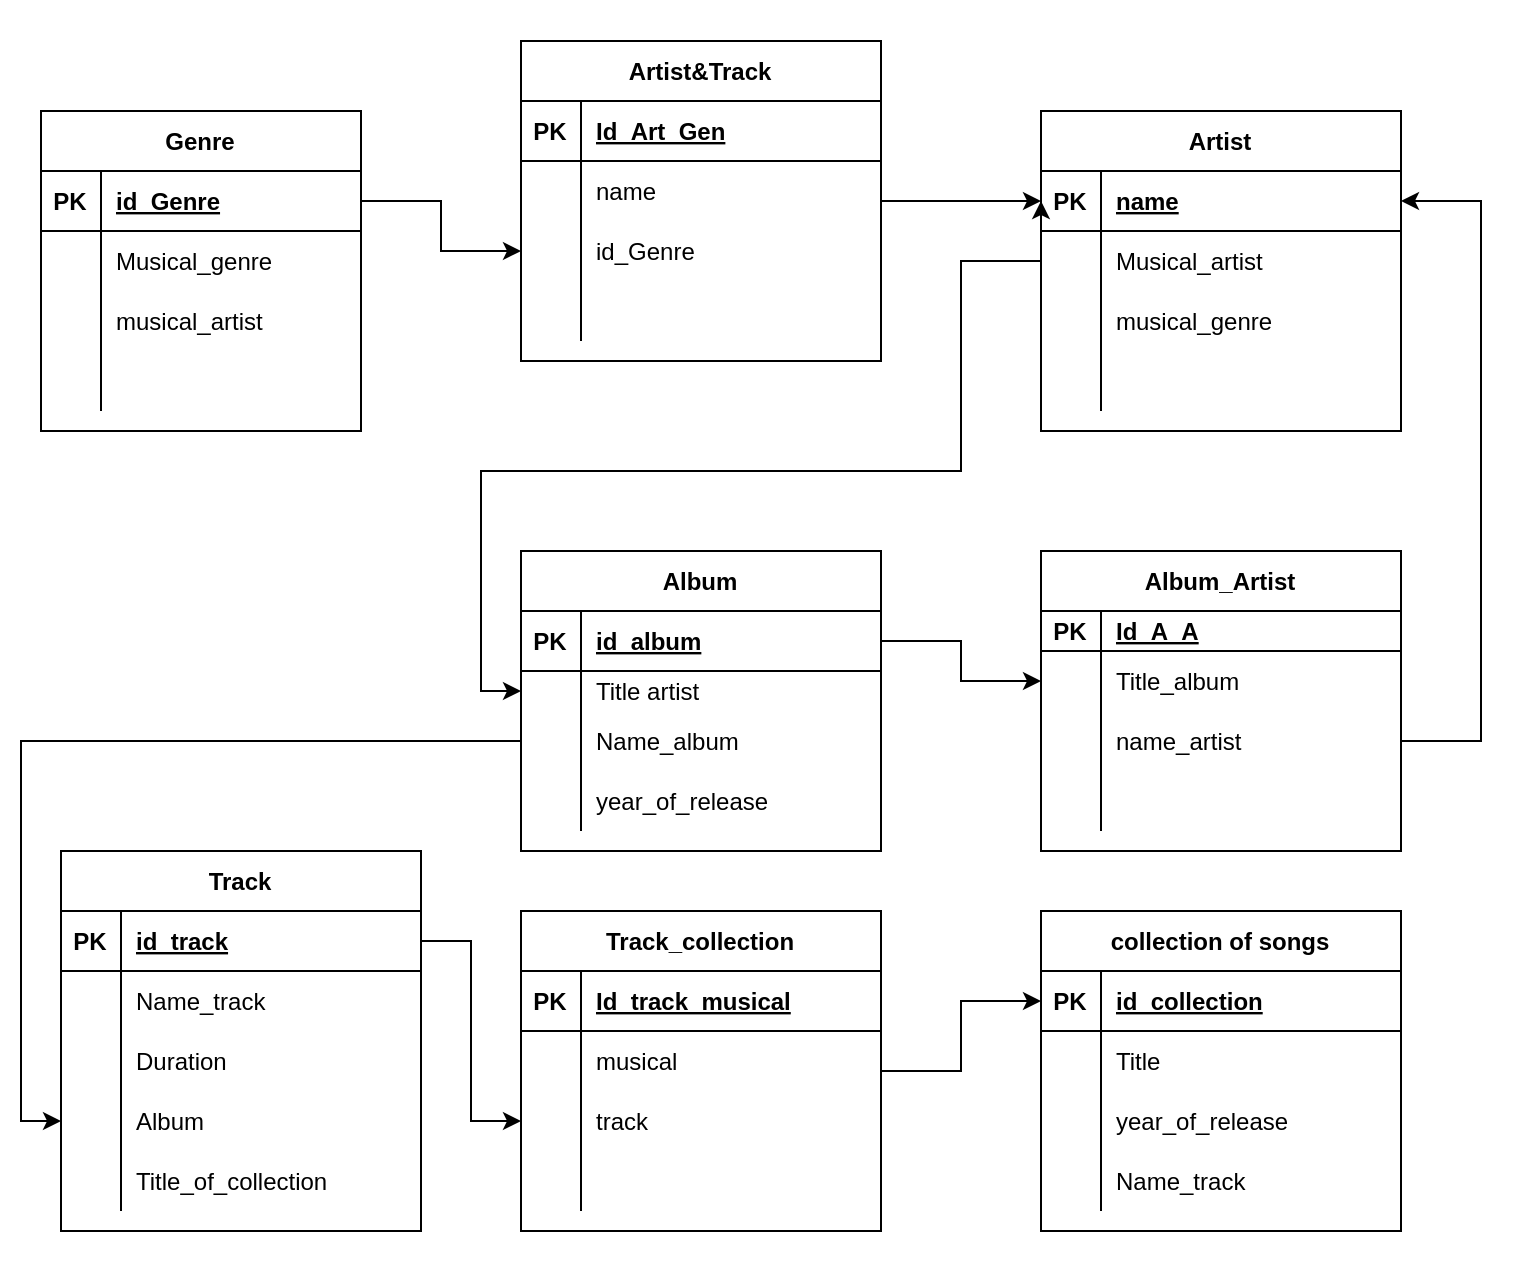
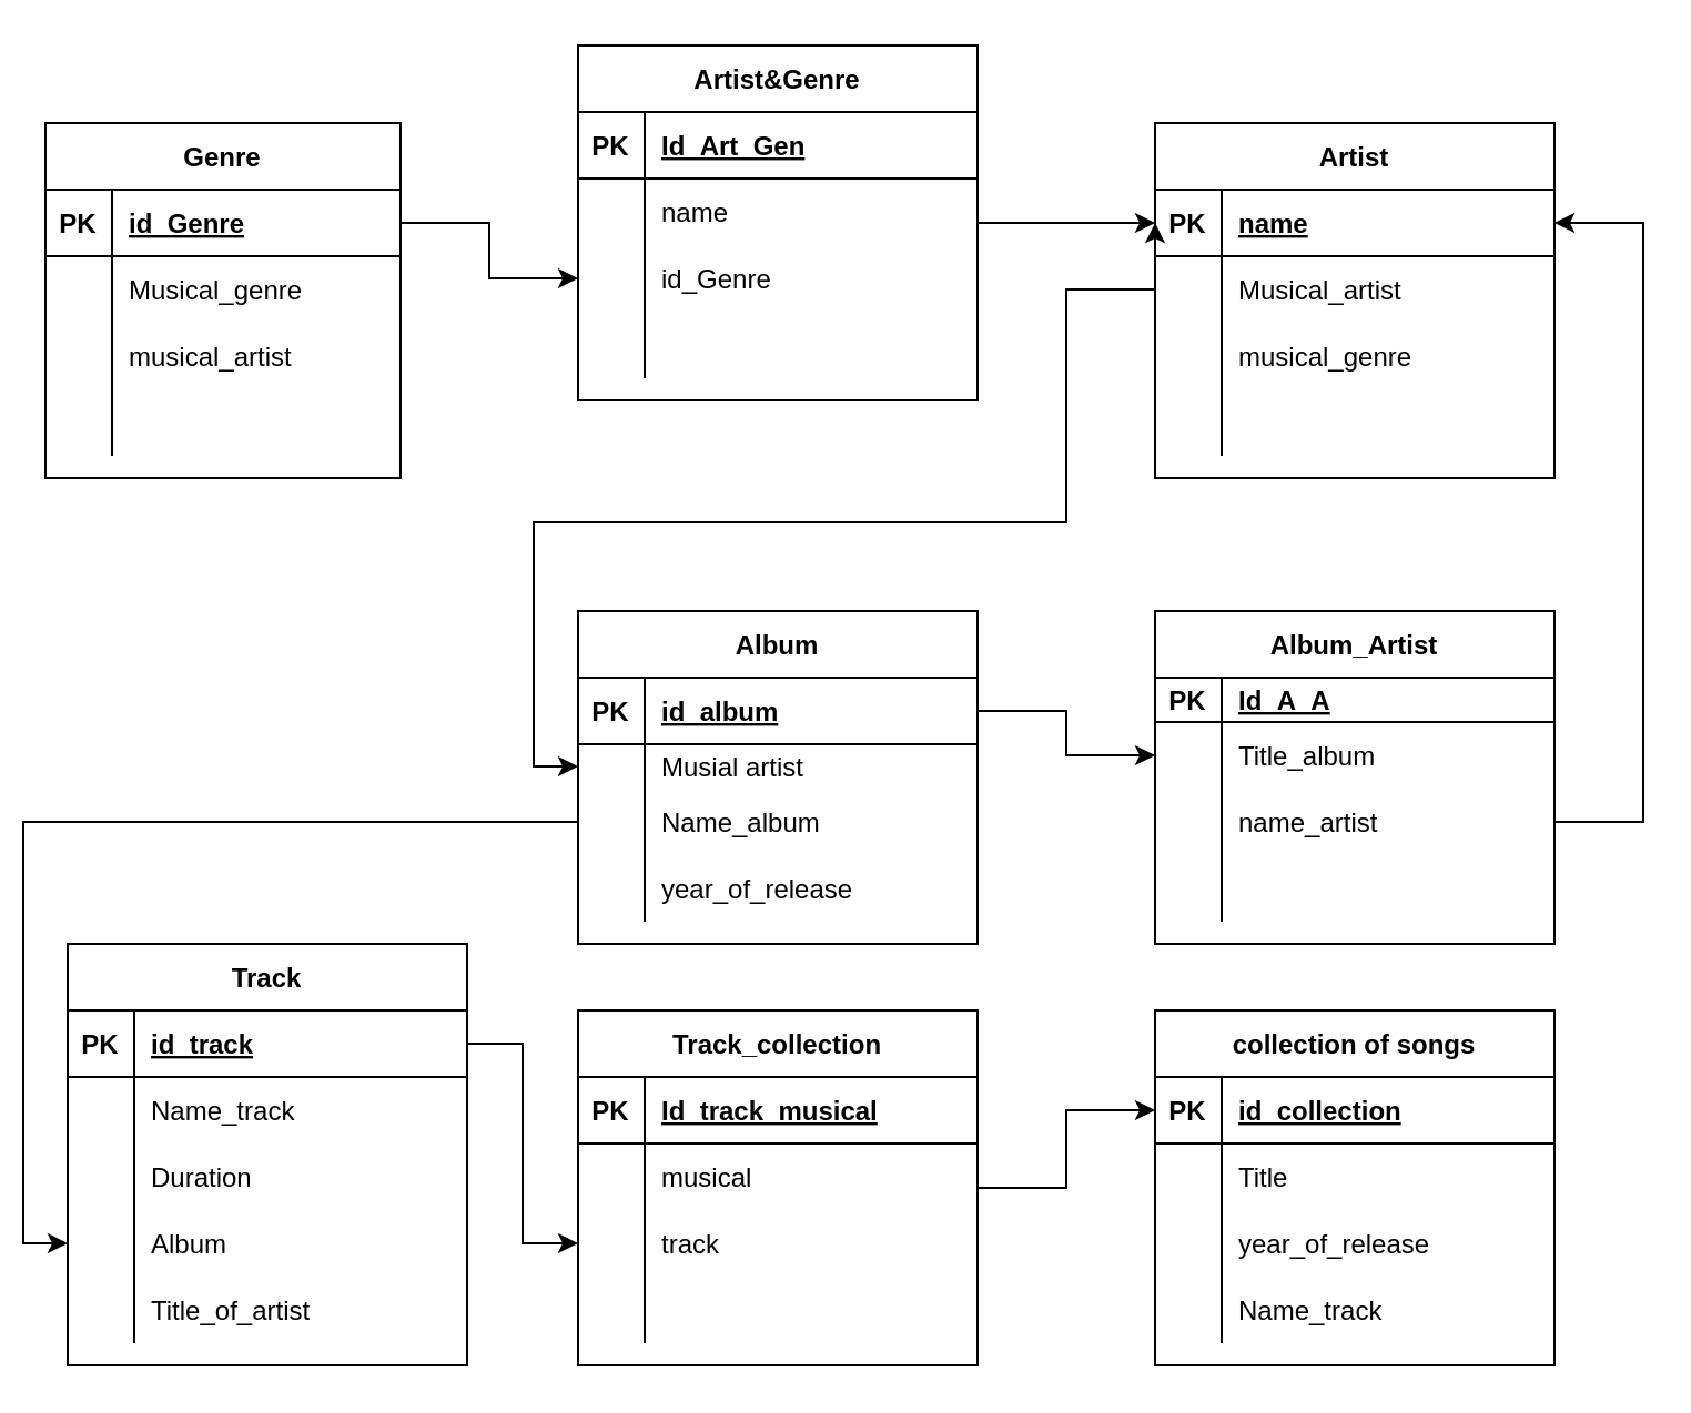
- <mxCell id="60" value="Artist&amp;Track" style="shape=table;startSize=30;container=1;collapsible=1;childLayout=tableLayout;fixedRows=1;rowLines=0;fontStyle=1;align=center;resizeLast=1;" vertex="1" parent="1"><mxGeometry x="260" y="20" width="180" height="160" as="geometry" /></mxCell>
+ <mxCell id="60" value="Artist&amp;Genre" style="shape=table;startSize=30;container=1;collapsible=1;childLayout=tableLayout;fixedRows=1;rowLines=0;fontStyle=1;align=center;resizeLast=1;" vertex="1" parent="1"><mxGeometry x="260" y="20" width="180" height="160" as="geometry" /></mxCell>
- <mxCell id="35" value="Title artist" style="shape=partialRectangle;connectable=0;fillColor=none;top=0;left=0;bottom=0;right=0;align=left;spacingLeft=6;overflow=hidden;" parent="33" vertex="1"><mxGeometry x="30" width="150" height="20" as="geometry"><mxRectangle width="150" height="20" as="alternateBounds" /></mxGeometry></mxCell>
+ <mxCell id="35" value="Musial artist" style="shape=partialRectangle;connectable=0;fillColor=none;top=0;left=0;bottom=0;right=0;align=left;spacingLeft=6;overflow=hidden;" parent="33" vertex="1"><mxGeometry x="30" width="150" height="20" as="geometry"><mxRectangle width="150" height="20" as="alternateBounds" /></mxGeometry></mxCell>
- <mxCell id="57" value="Title_of_collection" style="shape=partialRectangle;connectable=0;fillColor=none;top=0;left=0;bottom=0;right=0;align=left;spacingLeft=6;overflow=hidden;" vertex="1" parent="55"><mxGeometry x="30" width="150" height="30" as="geometry"><mxRectangle width="150" height="30" as="alternateBounds" /></mxGeometry></mxCell>
+ <mxCell id="57" value="Title_of_artist" style="shape=partialRectangle;connectable=0;fillColor=none;top=0;left=0;bottom=0;right=0;align=left;spacingLeft=6;overflow=hidden;" vertex="1" parent="55"><mxGeometry x="30" width="150" height="30" as="geometry"><mxRectangle width="150" height="30" as="alternateBounds" /></mxGeometry></mxCell>
